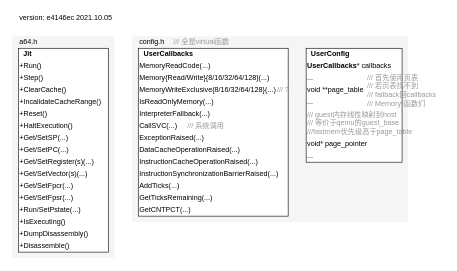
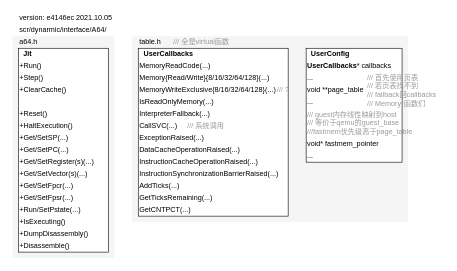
+ <mxCell id="22" value="scr/dynarmic/interface/A64/" style="text;html=1;align=left;verticalAlign=middle;resizable=0;points=[];autosize=1;strokeColor=none;" vertex="1" parent="1"><mxGeometry x="30" y="40" width="160" height="20" as="geometry" /></mxCell>
- <mxCell id="28" value="config.h" style="text;html=1;align=left;verticalAlign=middle;resizable=0;points=[];autosize=1;strokeColor=none;" vertex="1" parent="1"><mxGeometry x="230" y="60" width="60" height="20" as="geometry" /></mxCell>
+ <mxCell id="28" value="table.h" style="text;html=1;align=left;verticalAlign=middle;resizable=0;points=[];autosize=1;strokeColor=none;" vertex="1" parent="1"><mxGeometry x="230" y="60" width="60" height="20" as="geometry" /></mxCell>
- <mxCell id="9" value="+IncalidateCacheRange()" style="text;html=1;align=left;verticalAlign=middle;resizable=0;points=[];autosize=1;strokeColor=none;" vertex="1" parent="1"><mxGeometry x="30" y="160" width="150" height="20" as="geometry" /></mxCell>
- <mxCell id="52" value="void*&amp;nbsp;page_pointer" style="text;html=1;align=left;verticalAlign=middle;resizable=0;points=[];autosize=1;strokeColor=none;" vertex="1" parent="1"><mxGeometry x="510" y="230" width="140" height="20" as="geometry" /></mxCell>
+ <mxCell id="52" value="void*&amp;nbsp;fastmem_pointer" style="text;html=1;align=left;verticalAlign=middle;resizable=0;points=[];autosize=1;strokeColor=none;" vertex="1" parent="1"><mxGeometry x="510" y="230" width="140" height="20" as="geometry" /></mxCell>
